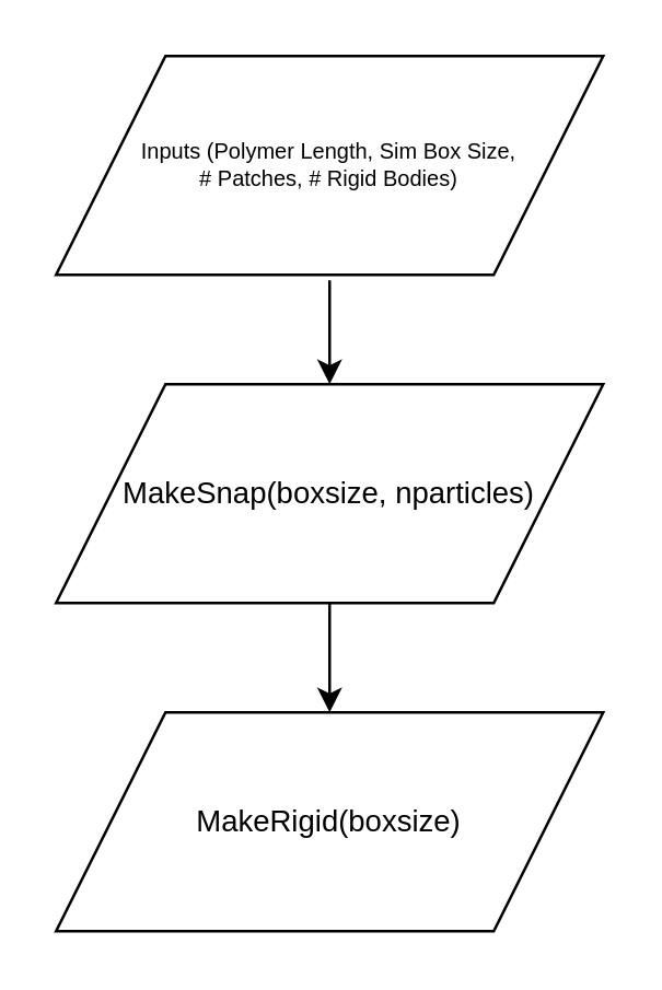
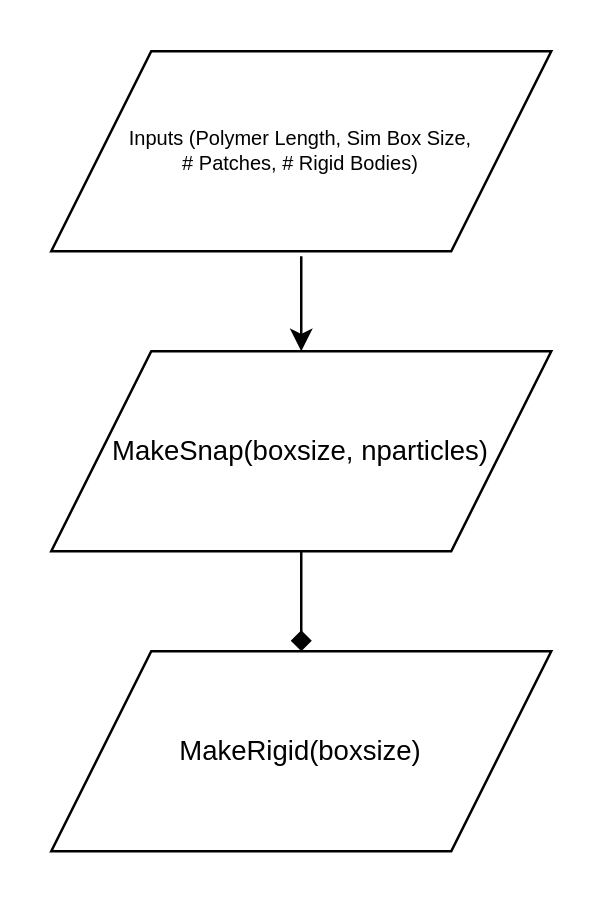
- <mxCell id="6" value="" style="endArrow=classic;html=1;fontSize=8;exitX=0.5;exitY=1;exitDx=0;exitDy=0;entryX=0.5;entryY=0;entryDx=0;entryDy=0;" edge="1" parent="1" source="4" target="5"><mxGeometry width="50" height="50" relative="1" as="geometry"><mxPoint x="20" y="410" as="sourcePoint" /><mxPoint x="70" y="360" as="targetPoint" /></mxGeometry></mxCell>
+ <mxCell id="6" value="" style="endArrow=diamond;html=1;fontSize=8;exitX=0.5;exitY=1;exitDx=0;exitDy=0;entryX=0.5;entryY=0;entryDx=0;entryDy=0;" edge="1" parent="1" source="4" target="5"><mxGeometry width="50" height="50" relative="1" as="geometry"><mxPoint x="20" y="410" as="sourcePoint" /><mxPoint x="70" y="360" as="targetPoint" /></mxGeometry></mxCell>
